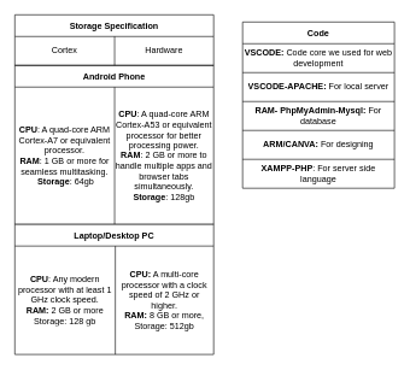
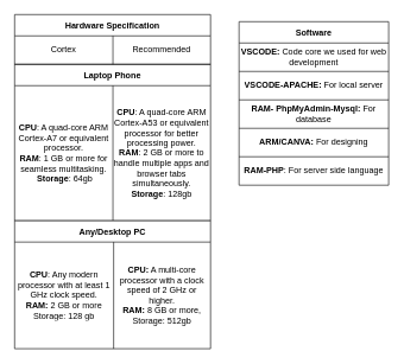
- <mxCell id="10" value="Storage Specification" style="shape=table;startSize=30;container=1;collapsible=0;childLayout=tableLayout;fontStyle=1;align=center;" vertex="1" parent="1"><mxGeometry x="20" y="20" width="275" height="70" as="geometry" /></mxCell>
+ <mxCell id="10" value="Hardware Specification" style="shape=table;startSize=30;container=1;collapsible=0;childLayout=tableLayout;fontStyle=1;align=center;" vertex="1" parent="1"><mxGeometry x="20" y="20" width="275" height="70" as="geometry" /></mxCell>
- <mxCell id="14" value="Code" style="shape=table;startSize=30;container=1;collapsible=0;childLayout=tableLayout;fontStyle=1;align=center;" vertex="1" parent="1"><mxGeometry x="335" y="30" width="210" height="230" as="geometry" /></mxCell>
+ <mxCell id="14" value="Software" style="shape=table;startSize=30;container=1;collapsible=0;childLayout=tableLayout;fontStyle=1;align=center;" vertex="1" parent="1"><mxGeometry x="335" y="30" width="210" height="230" as="geometry" /></mxCell>
- <mxCell id="13" value="Hardware" style="shape=partialRectangle;html=1;whiteSpace=wrap;connectable=0;fillColor=none;top=0;left=0;bottom=0;right=0;overflow=hidden;" vertex="1" parent="11"><mxGeometry x="138" width="137" height="40" as="geometry"><mxRectangle width="137" height="40" as="alternateBounds" /></mxGeometry></mxCell>
+ <mxCell id="13" value="Recommended" style="shape=partialRectangle;html=1;whiteSpace=wrap;connectable=0;fillColor=none;top=0;left=0;bottom=0;right=0;overflow=hidden;" vertex="1" parent="11"><mxGeometry x="138" width="137" height="40" as="geometry"><mxRectangle width="137" height="40" as="alternateBounds" /></mxGeometry></mxCell>
- <mxCell id="2" value="Android Phone" style="shape=table;startSize=30;container=1;collapsible=0;childLayout=tableLayout;fontStyle=1;align=center;" vertex="1" parent="1"><mxGeometry x="20" y="90" width="275" height="220" as="geometry" /></mxCell>
+ <mxCell id="2" value="Laptop Phone" style="shape=table;startSize=30;container=1;collapsible=0;childLayout=tableLayout;fontStyle=1;align=center;" vertex="1" parent="1"><mxGeometry x="20" y="90" width="275" height="220" as="geometry" /></mxCell>
- <mxCell id="24" value="&lt;b&gt;XAMPP-PHP&lt;/b&gt;: For server side language" style="shape=partialRectangle;html=1;whiteSpace=wrap;connectable=0;fillColor=none;top=0;left=0;bottom=0;right=0;overflow=hidden;" vertex="1" parent="23"><mxGeometry width="210" height="40" as="geometry"><mxRectangle width="210" height="40" as="alternateBounds" /></mxGeometry></mxCell>
+ <mxCell id="24" value="&lt;b&gt;RAM-PHP&lt;/b&gt;: For server side language" style="shape=partialRectangle;html=1;whiteSpace=wrap;connectable=0;fillColor=none;top=0;left=0;bottom=0;right=0;overflow=hidden;" vertex="1" parent="23"><mxGeometry width="210" height="40" as="geometry"><mxRectangle width="210" height="40" as="alternateBounds" /></mxGeometry></mxCell>
- <mxCell id="6" value="Laptop/Desktop PC" style="shape=table;startSize=30;container=1;collapsible=0;childLayout=tableLayout;fontStyle=1;align=center;" vertex="1" parent="1"><mxGeometry x="20" y="310" width="275" height="180" as="geometry" /></mxCell>
+ <mxCell id="6" value="Any/Desktop PC" style="shape=table;startSize=30;container=1;collapsible=0;childLayout=tableLayout;fontStyle=1;align=center;" vertex="1" parent="1"><mxGeometry x="20" y="310" width="275" height="180" as="geometry" /></mxCell>
